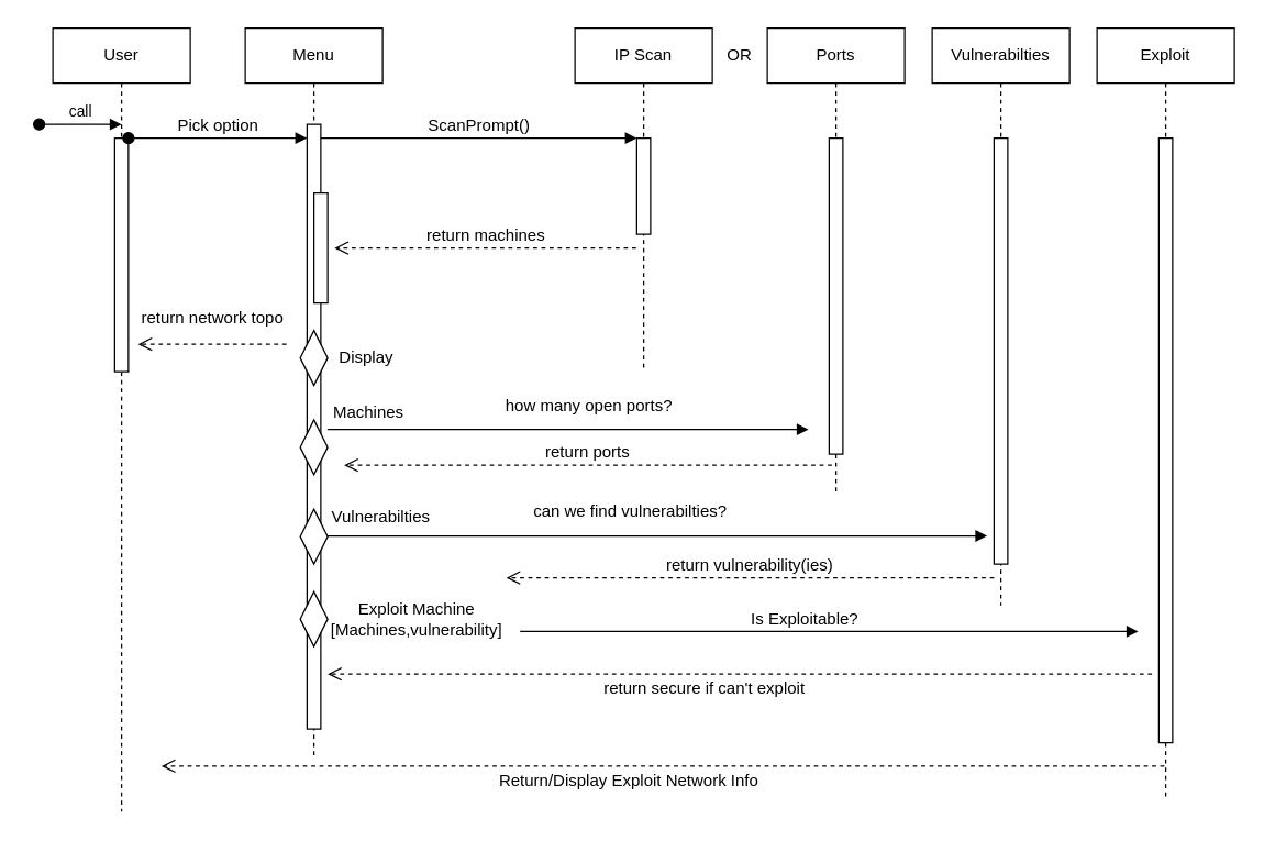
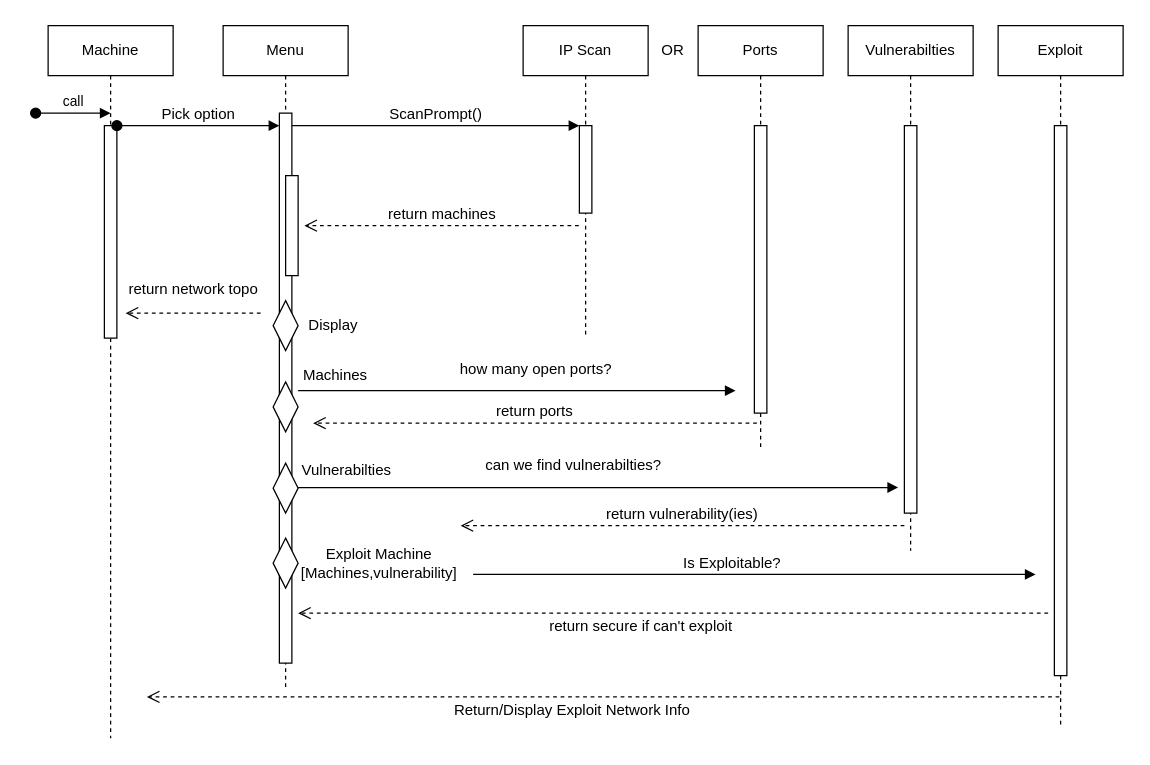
- <mxCell id="9" value="User" style="shape=umlLifeline;perimeter=lifelinePerimeter;whiteSpace=wrap;html=1;container=0;dropTarget=0;collapsible=0;recursiveResize=0;outlineConnect=0;portConstraint=eastwest;newEdgeStyle={&quot;edgeStyle&quot;:&quot;elbowEdgeStyle&quot;,&quot;elbow&quot;:&quot;vertical&quot;,&quot;curved&quot;:0,&quot;rounded&quot;:0};" parent="1" vertex="1"><mxGeometry x="38" y="20" width="100" height="570" as="geometry" /></mxCell>
+ <mxCell id="9" value="Machine" style="shape=umlLifeline;perimeter=lifelinePerimeter;whiteSpace=wrap;html=1;container=0;dropTarget=0;collapsible=0;recursiveResize=0;outlineConnect=0;portConstraint=eastwest;newEdgeStyle={&quot;edgeStyle&quot;:&quot;elbowEdgeStyle&quot;,&quot;elbow&quot;:&quot;vertical&quot;,&quot;curved&quot;:0,&quot;rounded&quot;:0};" parent="1" vertex="1"><mxGeometry x="38" y="20" width="100" height="570" as="geometry" /></mxCell>
